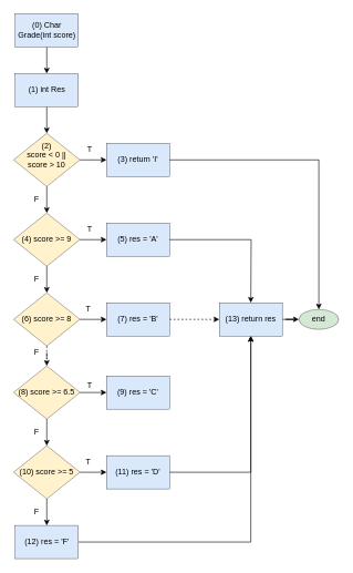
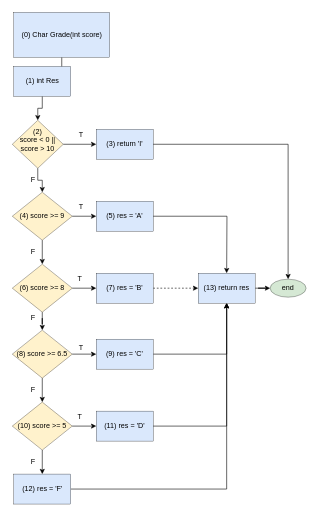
- <mxCell id="3" value="(0) Char Grade(int score)" style="rounded=0;whiteSpace=wrap;html=1;fillColor=#dae8fc;strokeColor=light-dark(#000000,#446E2C);strokeWidth=0.5;" parent="1" vertex="1"><mxGeometry x="22.5" y="20" width="95" height="50" as="geometry" /></mxCell>
+ <mxCell id="3" value="(0) Char Grade(int score)" style="rounded=0;whiteSpace=wrap;html=1;fillColor=#dae8fc;strokeColor=light-dark(#000000,#446E2C);strokeWidth=0.5;" parent="1" vertex="1"><mxGeometry x="22.5" y="20" width="160" height="75" as="geometry" /></mxCell>
- <mxCell id="9" value="(2) &lt;br&gt;score &amp;lt; 0 ||&lt;br&gt;score &amp;gt; 10&lt;div&gt;&lt;br/&gt;&lt;/div&gt;" style="rhombus;whiteSpace=wrap;html=1;fillColor=#fff2cc;strokeColor=light-dark(#000000,#446E2C);strokeWidth=0.5;" parent="1" vertex="1"><mxGeometry x="20" y="200" width="100" height="80" as="geometry" /></mxCell>
+ <mxCell id="9" value="(2) &lt;br&gt;score &amp;lt; 0 ||&lt;br&gt;score &amp;gt; 10&lt;div&gt;&lt;br/&gt;&lt;/div&gt;" style="rhombus;whiteSpace=wrap;html=1;fillColor=#fff2cc;strokeColor=light-dark(#000000,#446E2C);strokeWidth=0.5;" parent="1" vertex="1"><mxGeometry x="20" y="200" width="85" height="80" as="geometry" /></mxCell>
- <mxCell id="15" value="" style="edgeStyle=orthogonalEdgeStyle;rounded=0;orthogonalLoop=1;jettySize=auto;html=1;dashed=1;" parent="1" source="16" target="21" edge="1"><mxGeometry relative="1" as="geometry" /></mxCell>
+ <mxCell id="15" value="" style="edgeStyle=orthogonalEdgeStyle;rounded=0;orthogonalLoop=1;jettySize=auto;html=1;" parent="1" source="16" target="21" edge="1"><mxGeometry relative="1" as="geometry" /></mxCell>
+ <mxCell id="22" style="edgeStyle=orthogonalEdgeStyle;rounded=0;orthogonalLoop=1;jettySize=auto;html=1;entryX=0.5;entryY=1;entryDx=0;entryDy=0;" edge="1" parent="1" source="23" target="31"><mxGeometry relative="1" as="geometry" /></mxCell>
